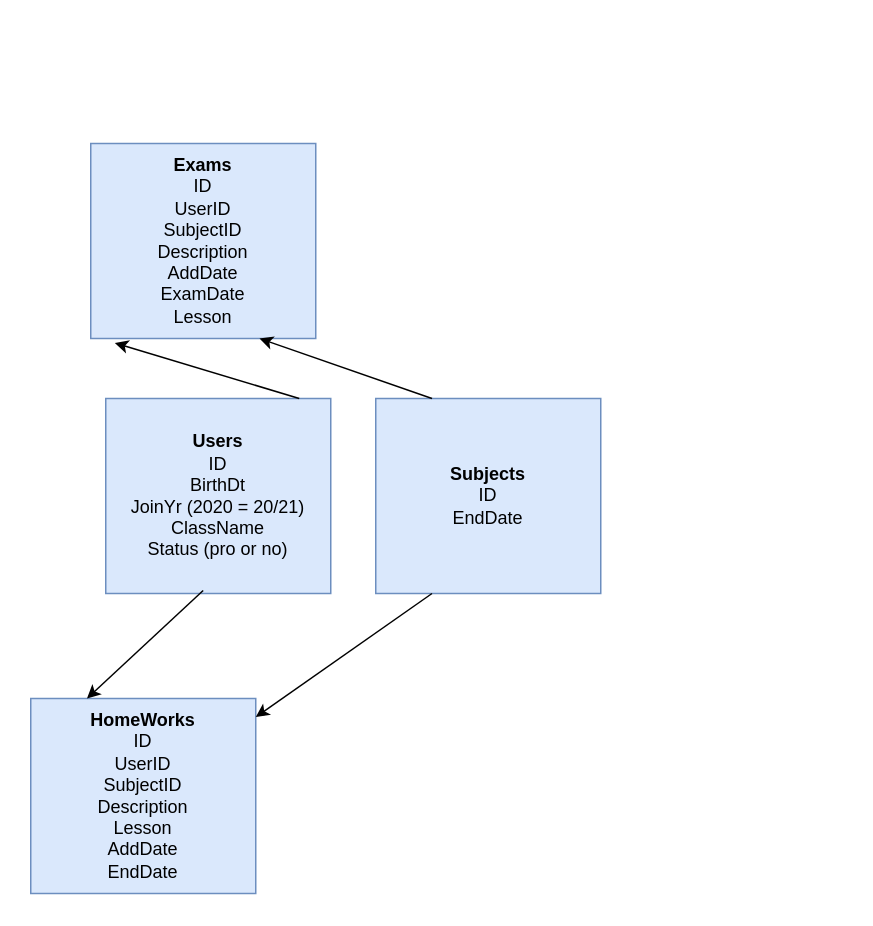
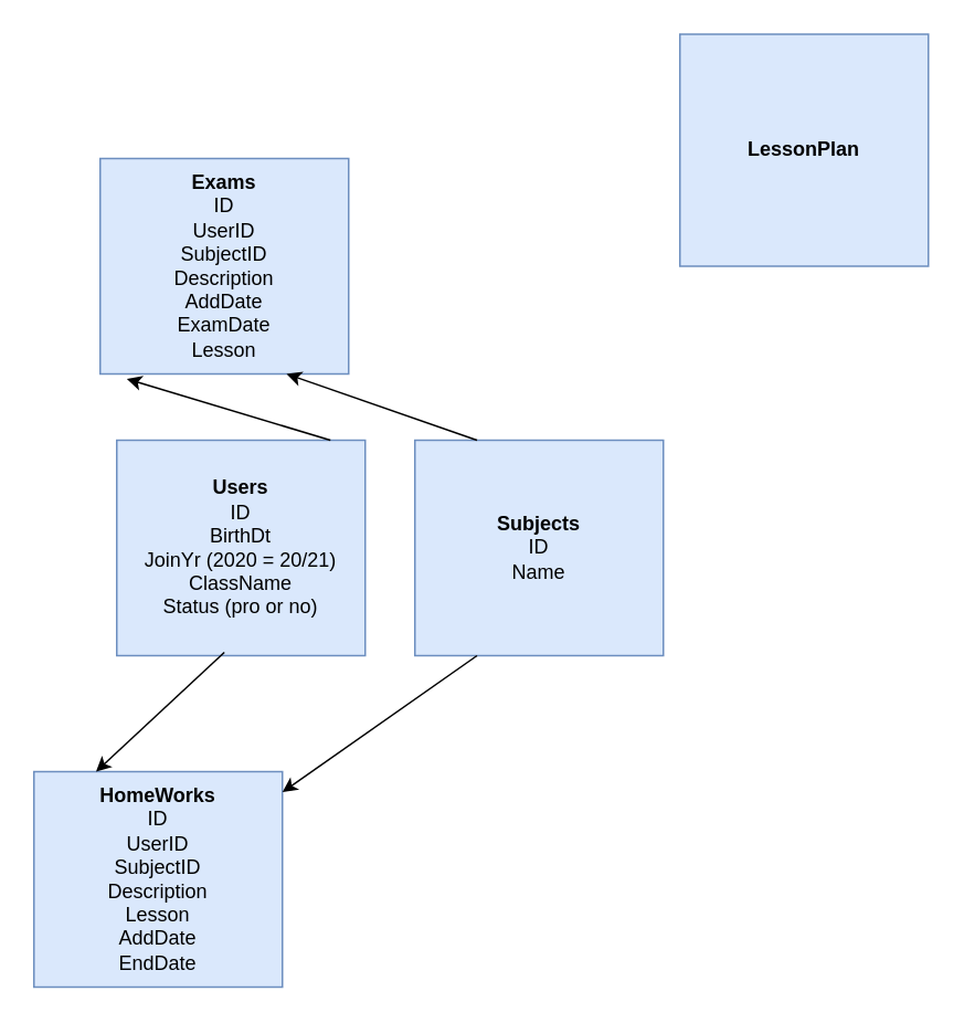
+ <mxCell id="10" value="&lt;b&gt;LessonPlan&lt;/b&gt;" style="rounded=0;whiteSpace=wrap;html=1;fillColor=#dae8fc;strokeColor=#6c8ebf;" vertex="1" parent="1"><mxGeometry x="410" y="20" width="150" height="140" as="geometry" /></mxCell>
- <mxCell id="5" value="&lt;b&gt;Subjects&lt;/b&gt;&lt;br&gt;ID&lt;br&gt;EndDate" style="rounded=0;whiteSpace=wrap;html=1;glass=0;fillColor=#dae8fc;strokeColor=#6c8ebf;" parent="1" vertex="1"><mxGeometry x="250" y="265" width="150" height="130" as="geometry" /></mxCell>
+ <mxCell id="5" value="&lt;b&gt;Subjects&lt;/b&gt;&lt;br&gt;ID&lt;br&gt;Name" style="rounded=0;whiteSpace=wrap;html=1;glass=0;fillColor=#dae8fc;strokeColor=#6c8ebf;" parent="1" vertex="1"><mxGeometry x="250" y="265" width="150" height="130" as="geometry" /></mxCell>
